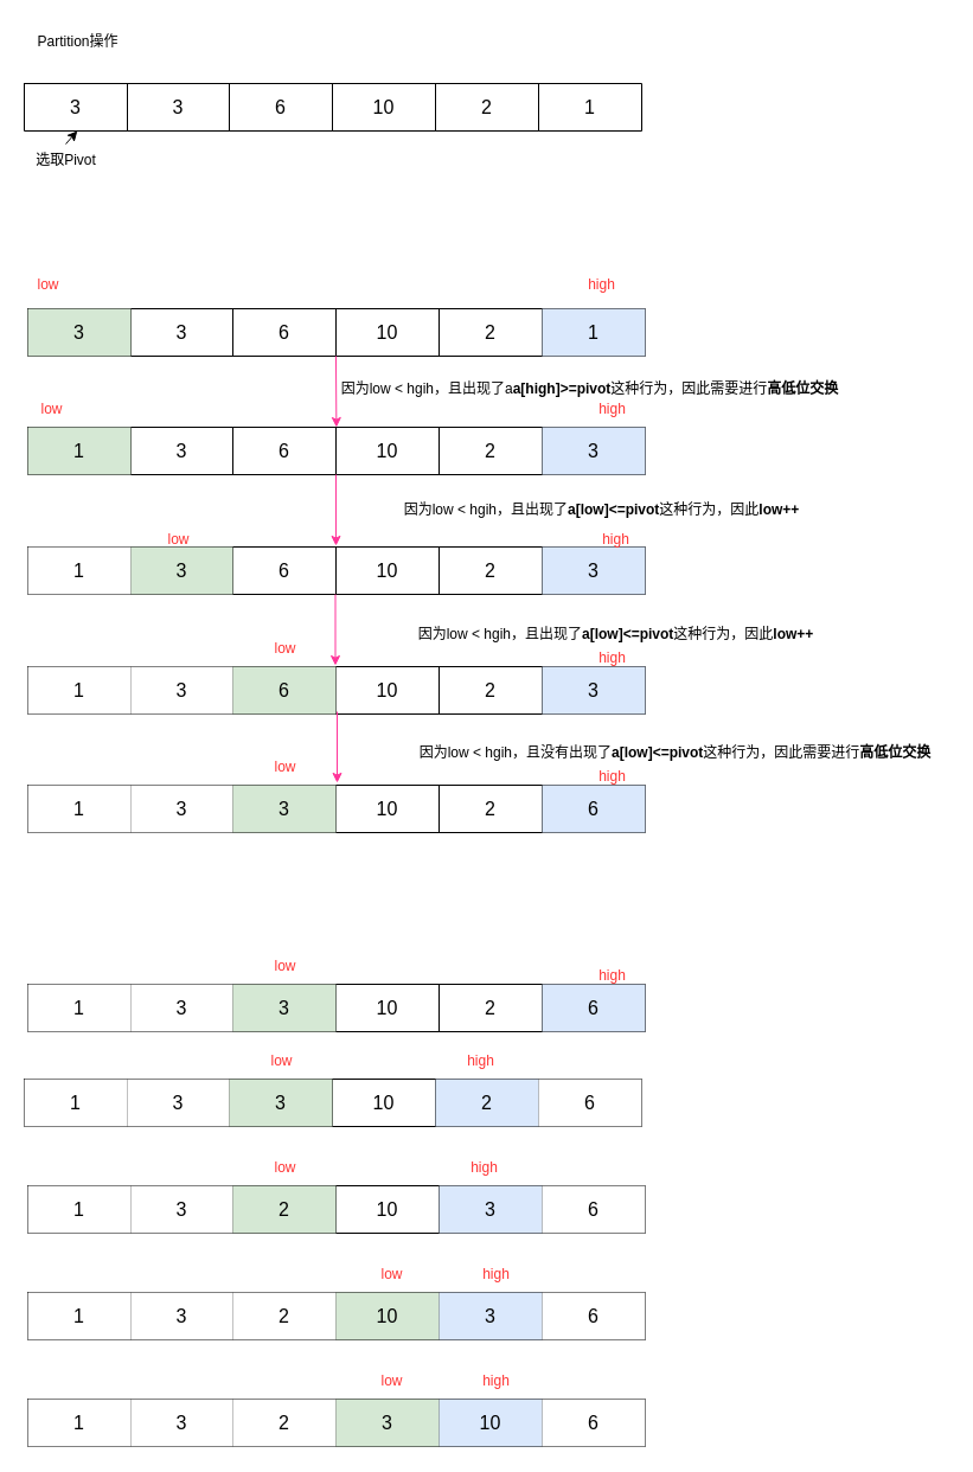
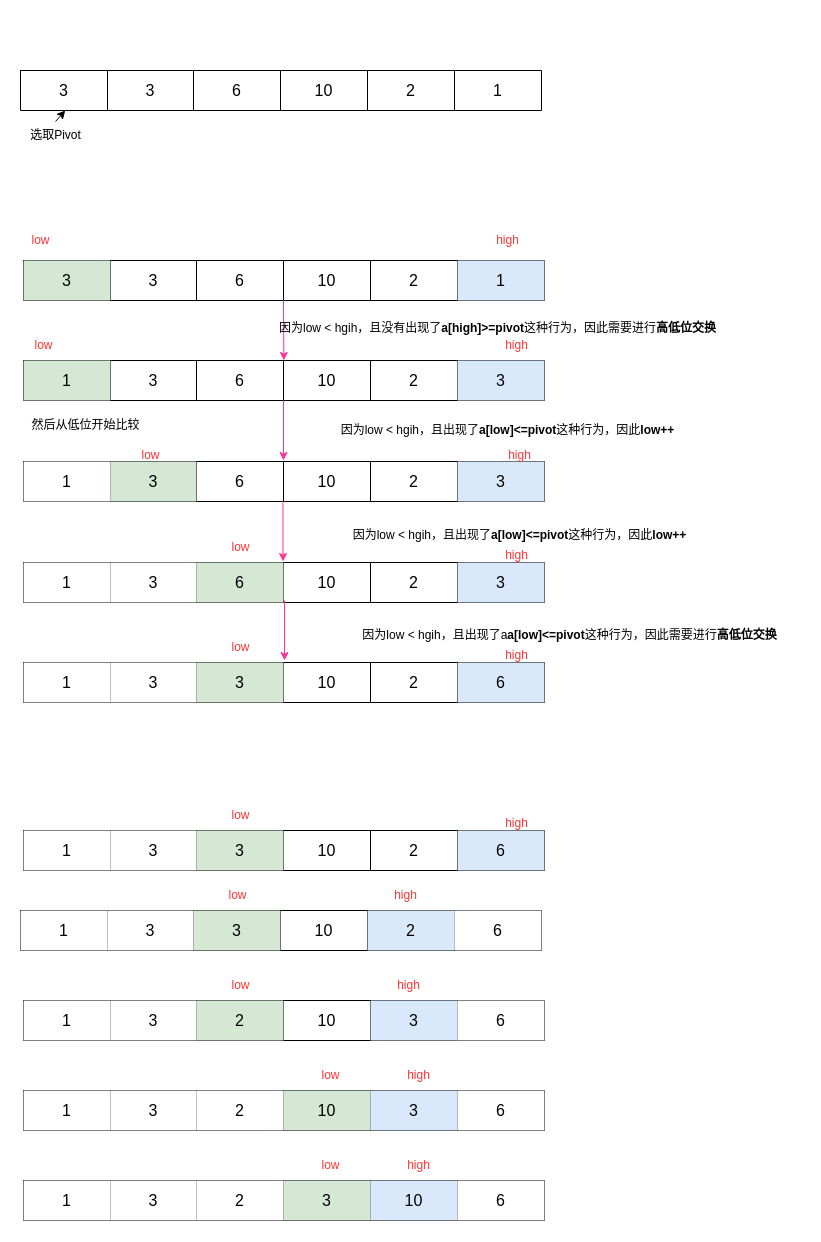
- <mxCell id="10" value="Partition操作" style="text;html=1;align=center;verticalAlign=middle;resizable=0;points=[];autosize=1;strokeColor=none;fillColor=none;" parent="1" vertex="1"><mxGeometry x="20" y="20" width="90" height="30" as="geometry" /></mxCell>
- <mxCell id="32" value="因为low &amp;lt; hgih，且出现了a&lt;b&gt;a[high]&amp;gt;=pivot&lt;/b&gt;这种行为，因此需要进行&lt;b&gt;高低位交换&lt;/b&gt;" style="text;html=1;align=center;verticalAlign=middle;resizable=0;points=[];autosize=1;strokeColor=none;fillColor=none;" parent="1" vertex="1"><mxGeometry x="267" y="313" width="460" height="30" as="geometry" /></mxCell>
+ <mxCell id="32" value="因为low &amp;lt; hgih，且没有出现了&lt;b&gt;a[high]&amp;gt;=pivot&lt;/b&gt;这种行为，因此需要进行&lt;b&gt;高低位交换&lt;/b&gt;" style="text;html=1;align=center;verticalAlign=middle;resizable=0;points=[];autosize=1;strokeColor=none;fillColor=none;" parent="1" vertex="1"><mxGeometry x="267" y="313" width="460" height="30" as="geometry" /></mxCell>
+ <mxCell id="33" value="然后从低位开始比较" style="text;html=1;align=center;verticalAlign=middle;resizable=0;points=[];autosize=1;strokeColor=none;fillColor=none;" parent="1" vertex="1"><mxGeometry x="20" y="410" width="130" height="30" as="geometry" /></mxCell>
- <mxCell id="68" value="因为low &amp;lt; hgih，且没有出现了&lt;b&gt;a[low]&amp;lt;=pivot&lt;/b&gt;这种行为，因此需要进行&lt;b style=&quot;border-color: var(--border-color);&quot;&gt;高低位交换&lt;/b&gt;" style="text;html=1;align=center;verticalAlign=middle;resizable=0;points=[];autosize=1;strokeColor=none;fillColor=none;" parent="1" vertex="1"><mxGeometry x="339" y="620" width="460" height="30" as="geometry" /></mxCell>
+ <mxCell id="68" value="因为low &amp;lt; hgih，且出现了a&lt;b&gt;a[low]&amp;lt;=pivot&lt;/b&gt;这种行为，因此需要进行&lt;b style=&quot;border-color: var(--border-color);&quot;&gt;高低位交换&lt;/b&gt;" style="text;html=1;align=center;verticalAlign=middle;resizable=0;points=[];autosize=1;strokeColor=none;fillColor=none;" parent="1" vertex="1"><mxGeometry x="339" y="620" width="460" height="30" as="geometry" /></mxCell>
